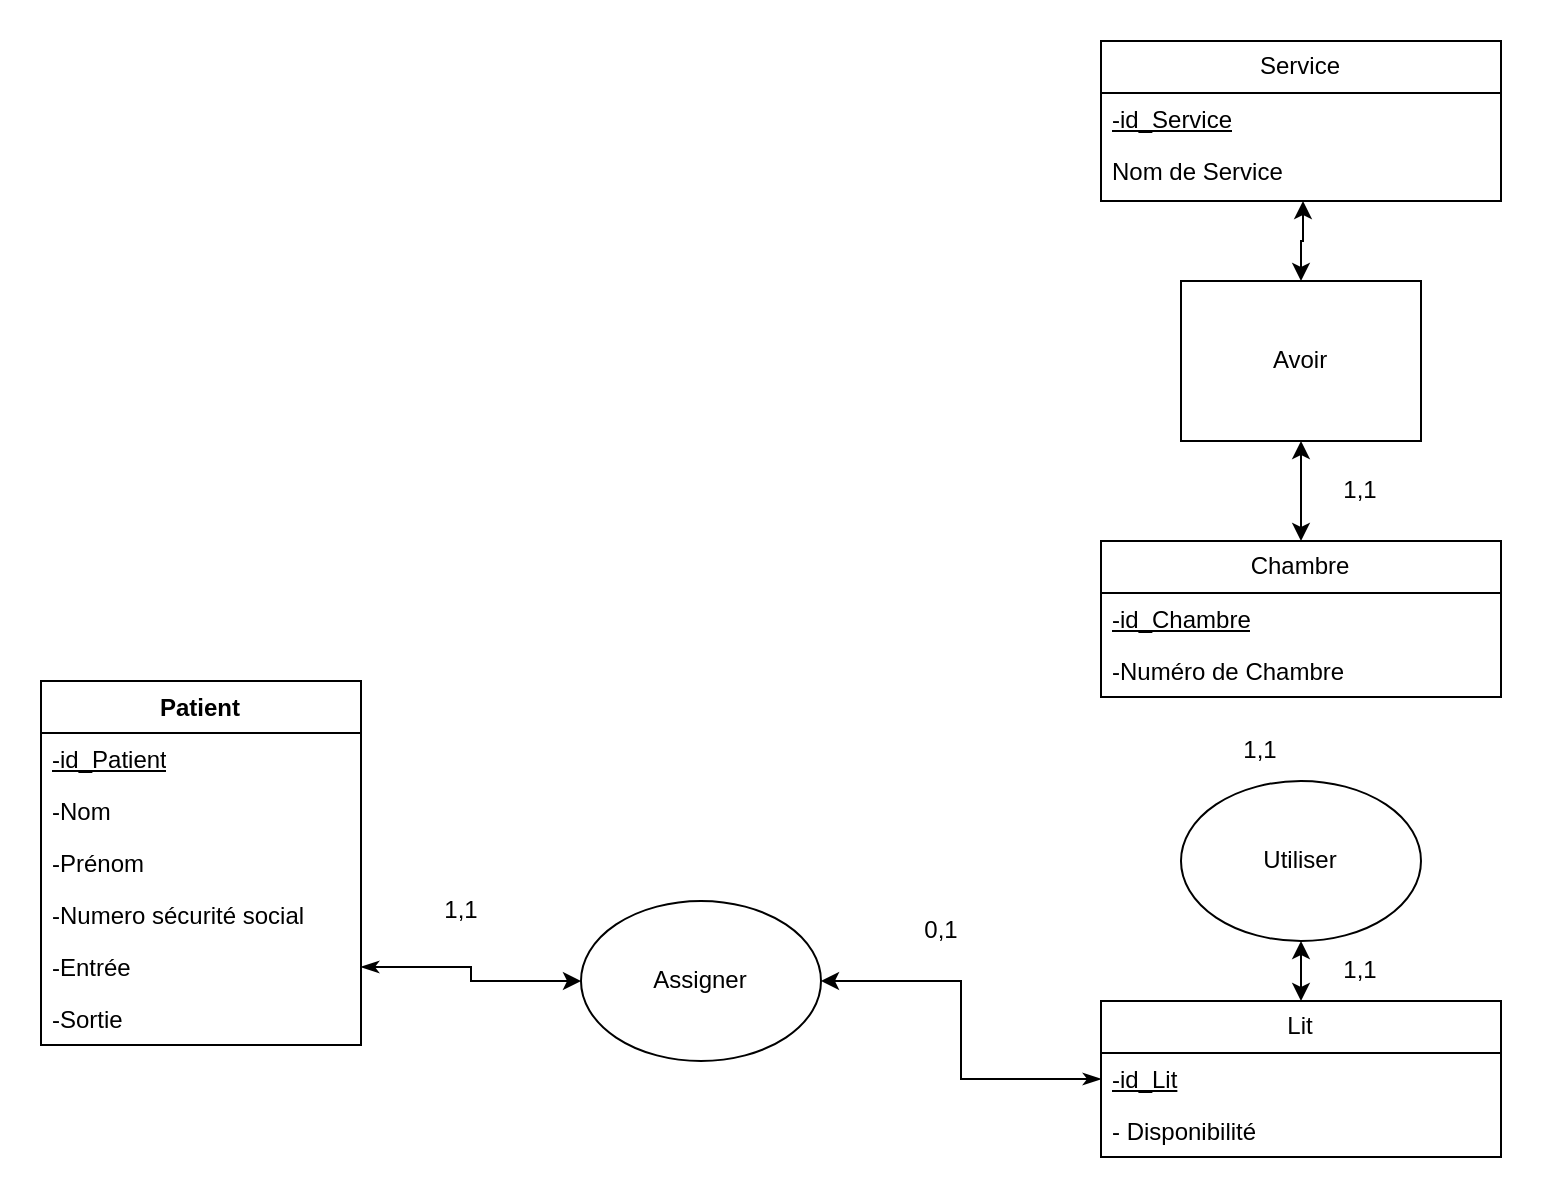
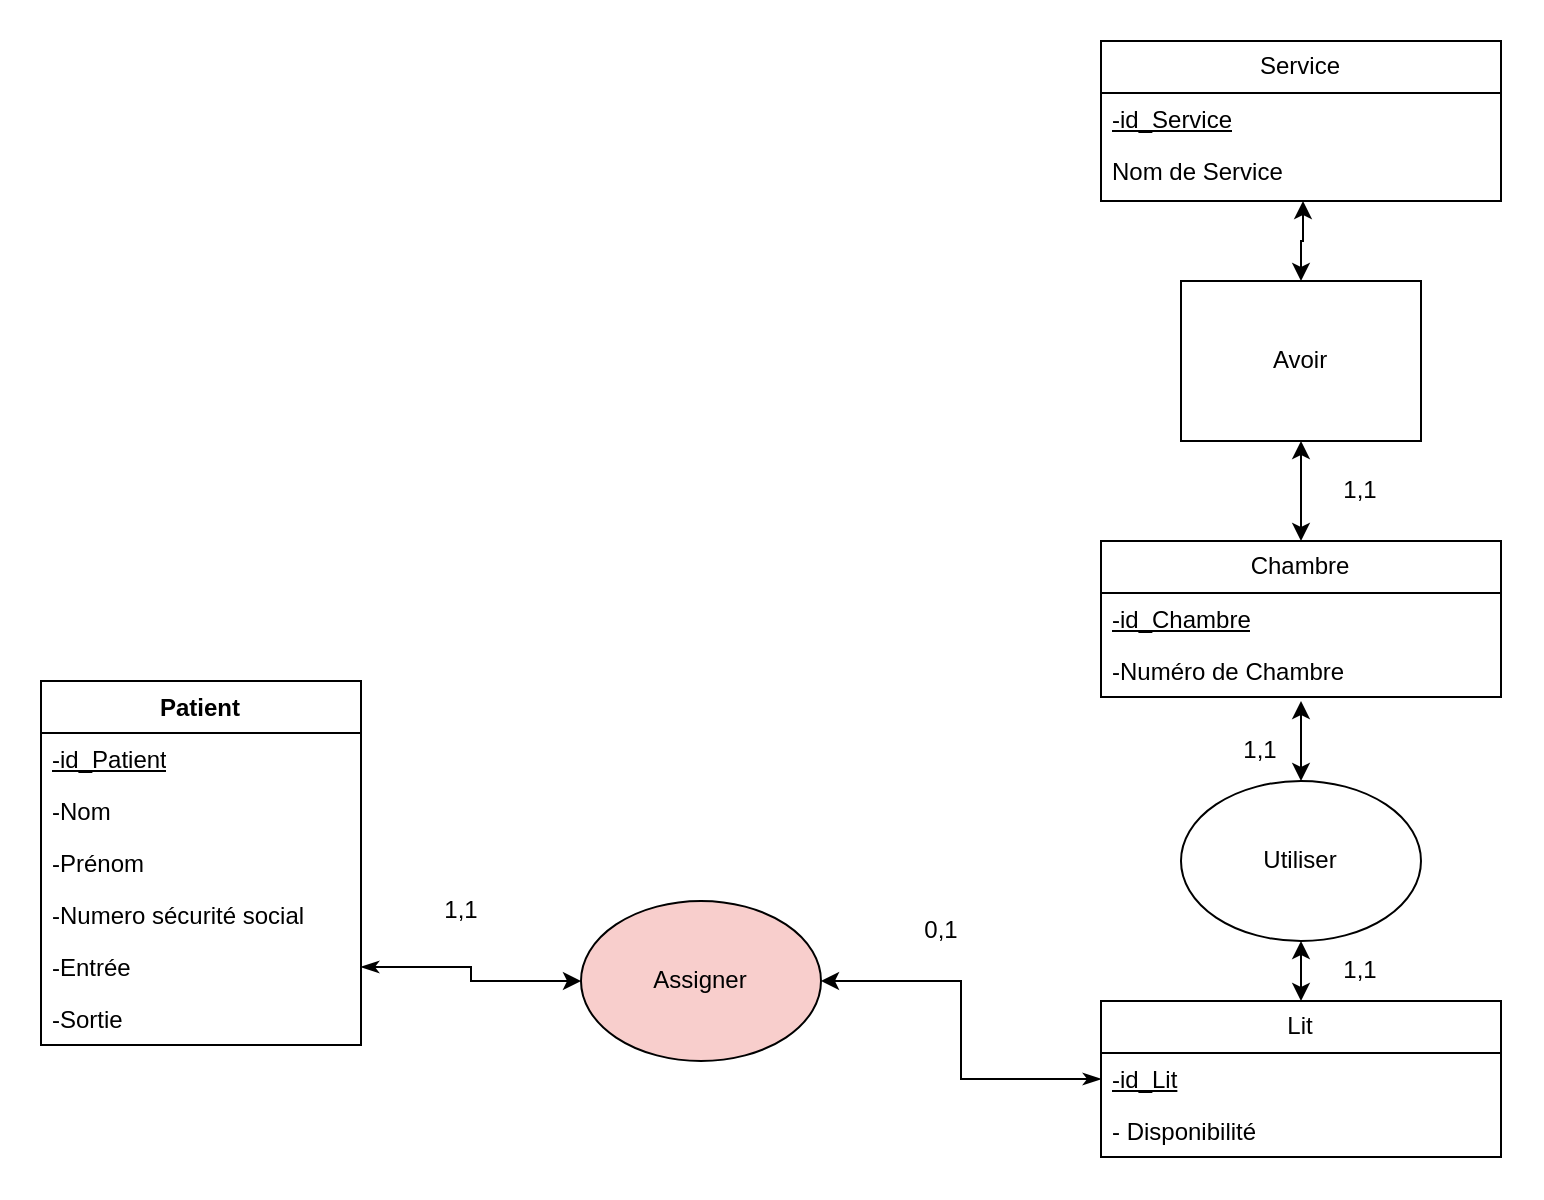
+ <mxCell id="28" style="edgeStyle=orthogonalEdgeStyle;rounded=0;orthogonalLoop=1;jettySize=auto;html=1;entryX=0.5;entryY=1.077;entryDx=0;entryDy=0;entryPerimeter=0;startArrow=classic;startFill=1;" edge="1" parent="1" source="27" target="7"><mxGeometry relative="1" as="geometry"><Array as="points"><mxPoint x="650" y="360" /><mxPoint x="650" y="360" /></Array></mxGeometry></mxCell>
- <mxCell id="23" value="Assigner" style="ellipse;whiteSpace=wrap;html=1;" vertex="1" parent="1"><mxGeometry x="290" y="450" width="120" height="80" as="geometry" /></mxCell>
+ <mxCell id="23" value="Assigner" style="ellipse;whiteSpace=wrap;html=1;fillColor=#f8cecc;" vertex="1" parent="1"><mxGeometry x="290" y="450" width="120" height="80" as="geometry" /></mxCell>
